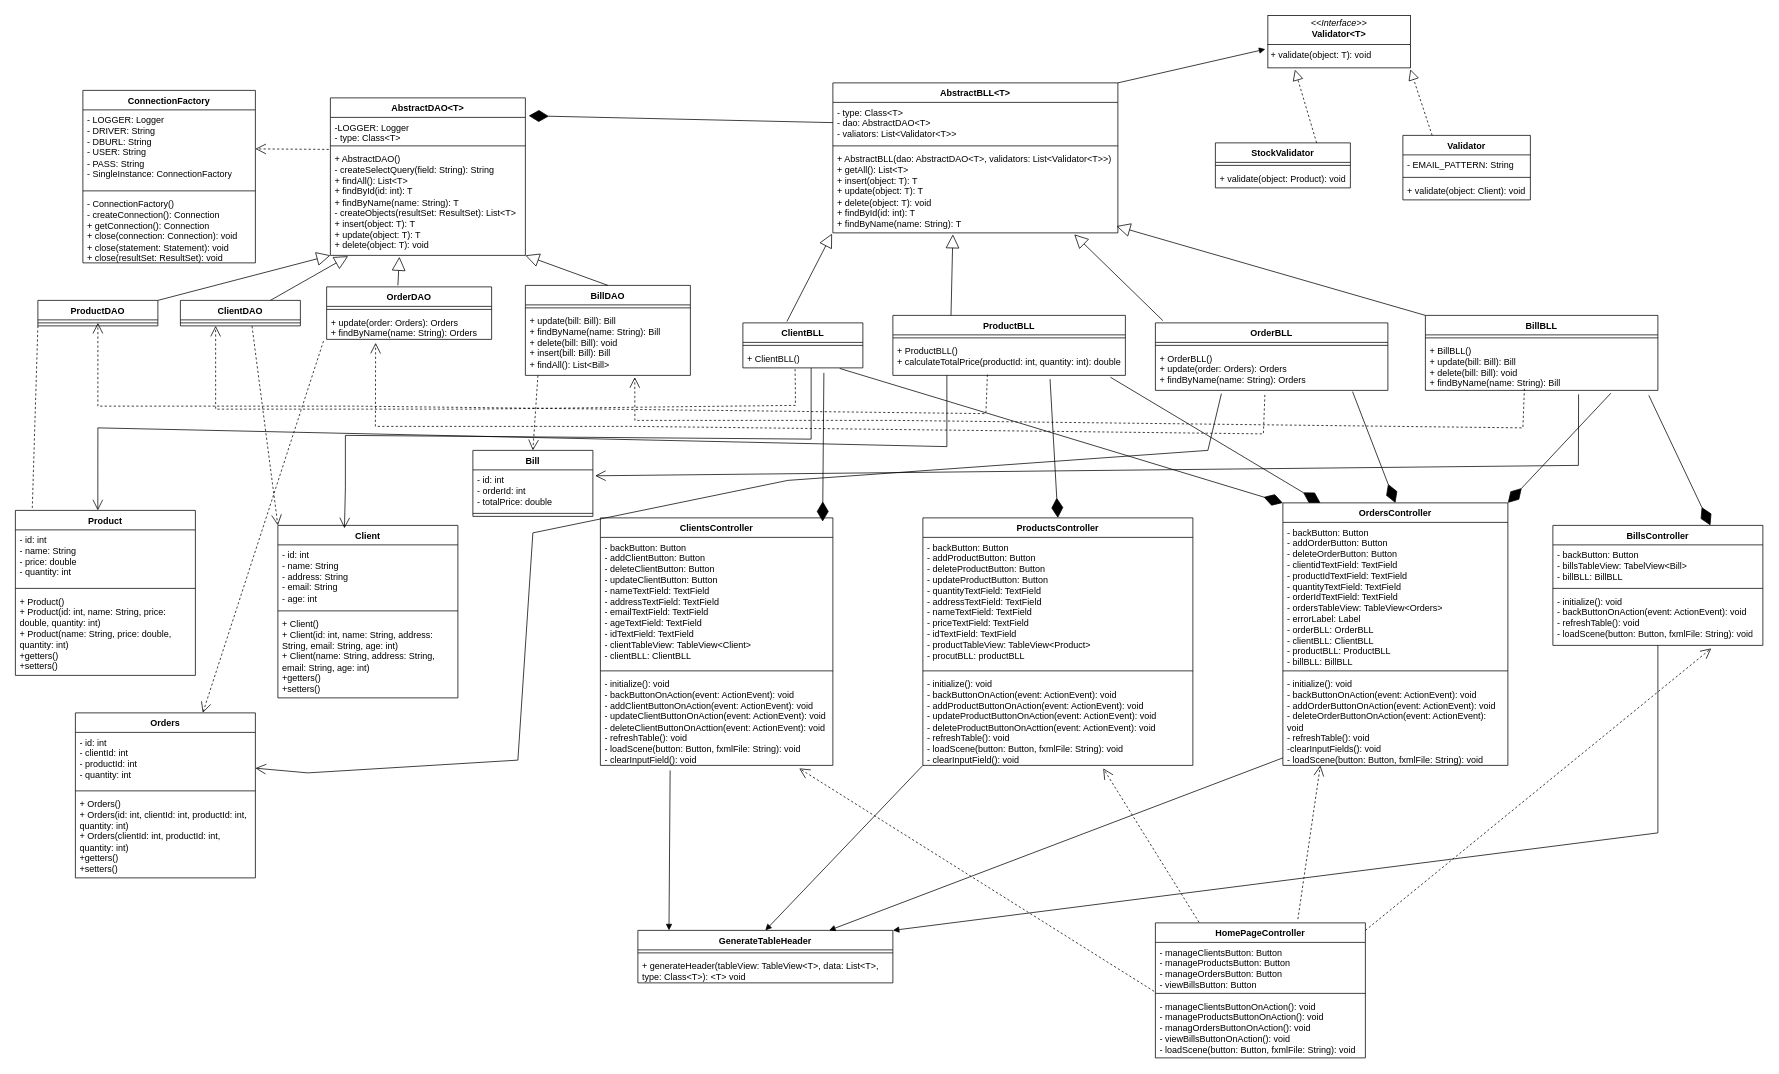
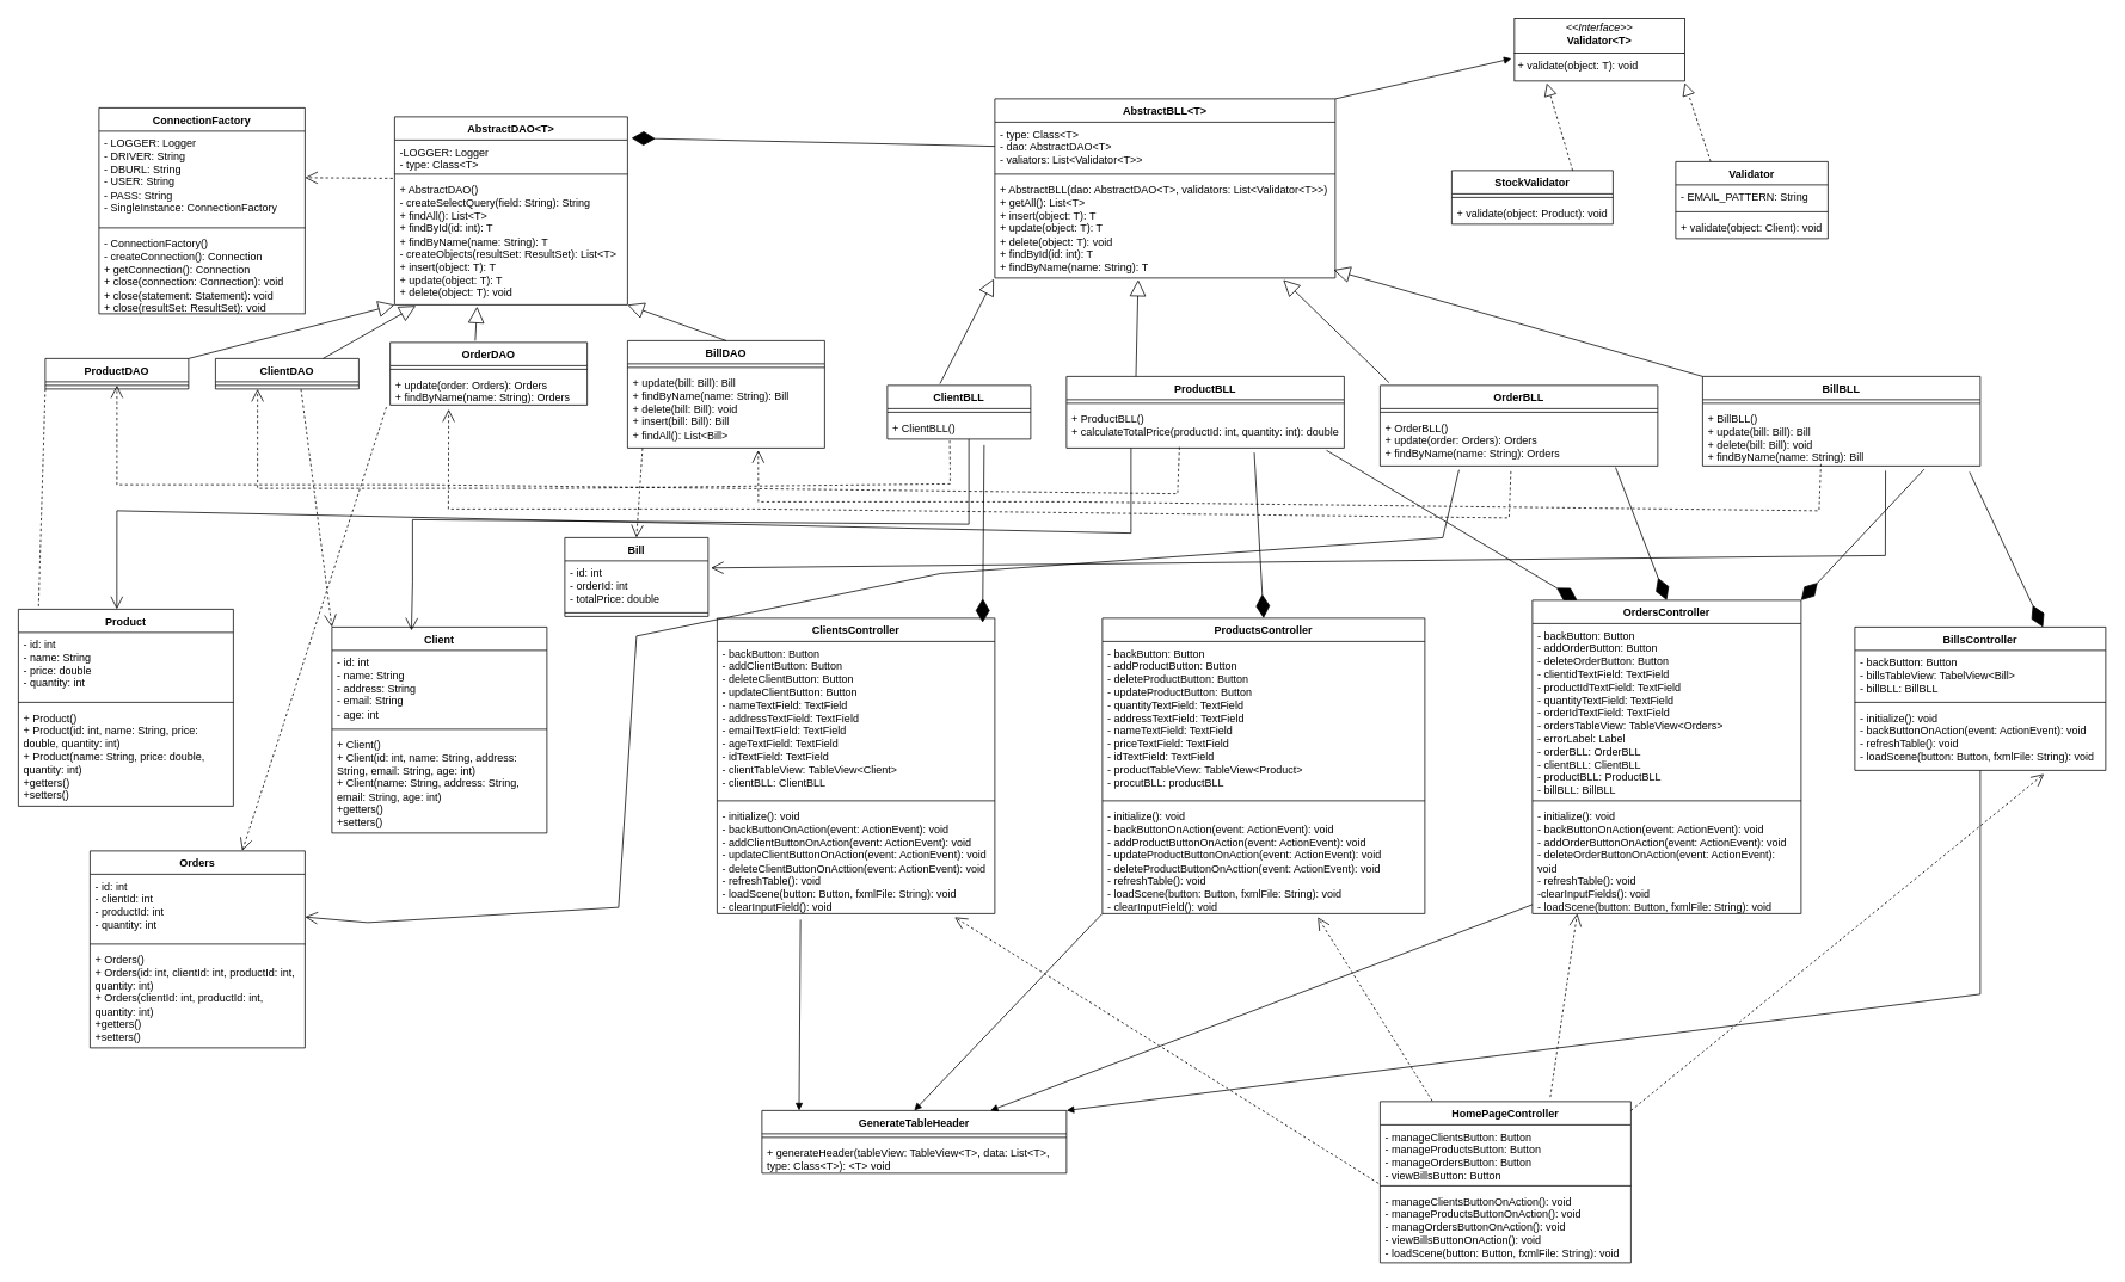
- <mxCell id="112" value="" style="endArrow=diamondThin;endFill=1;endSize=24;html=1;rounded=0;exitX=0.807;exitY=1.029;exitDx=0;exitDy=0;exitPerimeter=0;entryX=0;entryY=0;entryDx=0;entryDy=0;" edge="1" parent="1" source="73" target="33"><mxGeometry width="160" relative="1" as="geometry"><mxPoint x="1108" y="507" as="sourcePoint" /><mxPoint x="1106" y="705" as="targetPoint" /></mxGeometry></mxCell>
